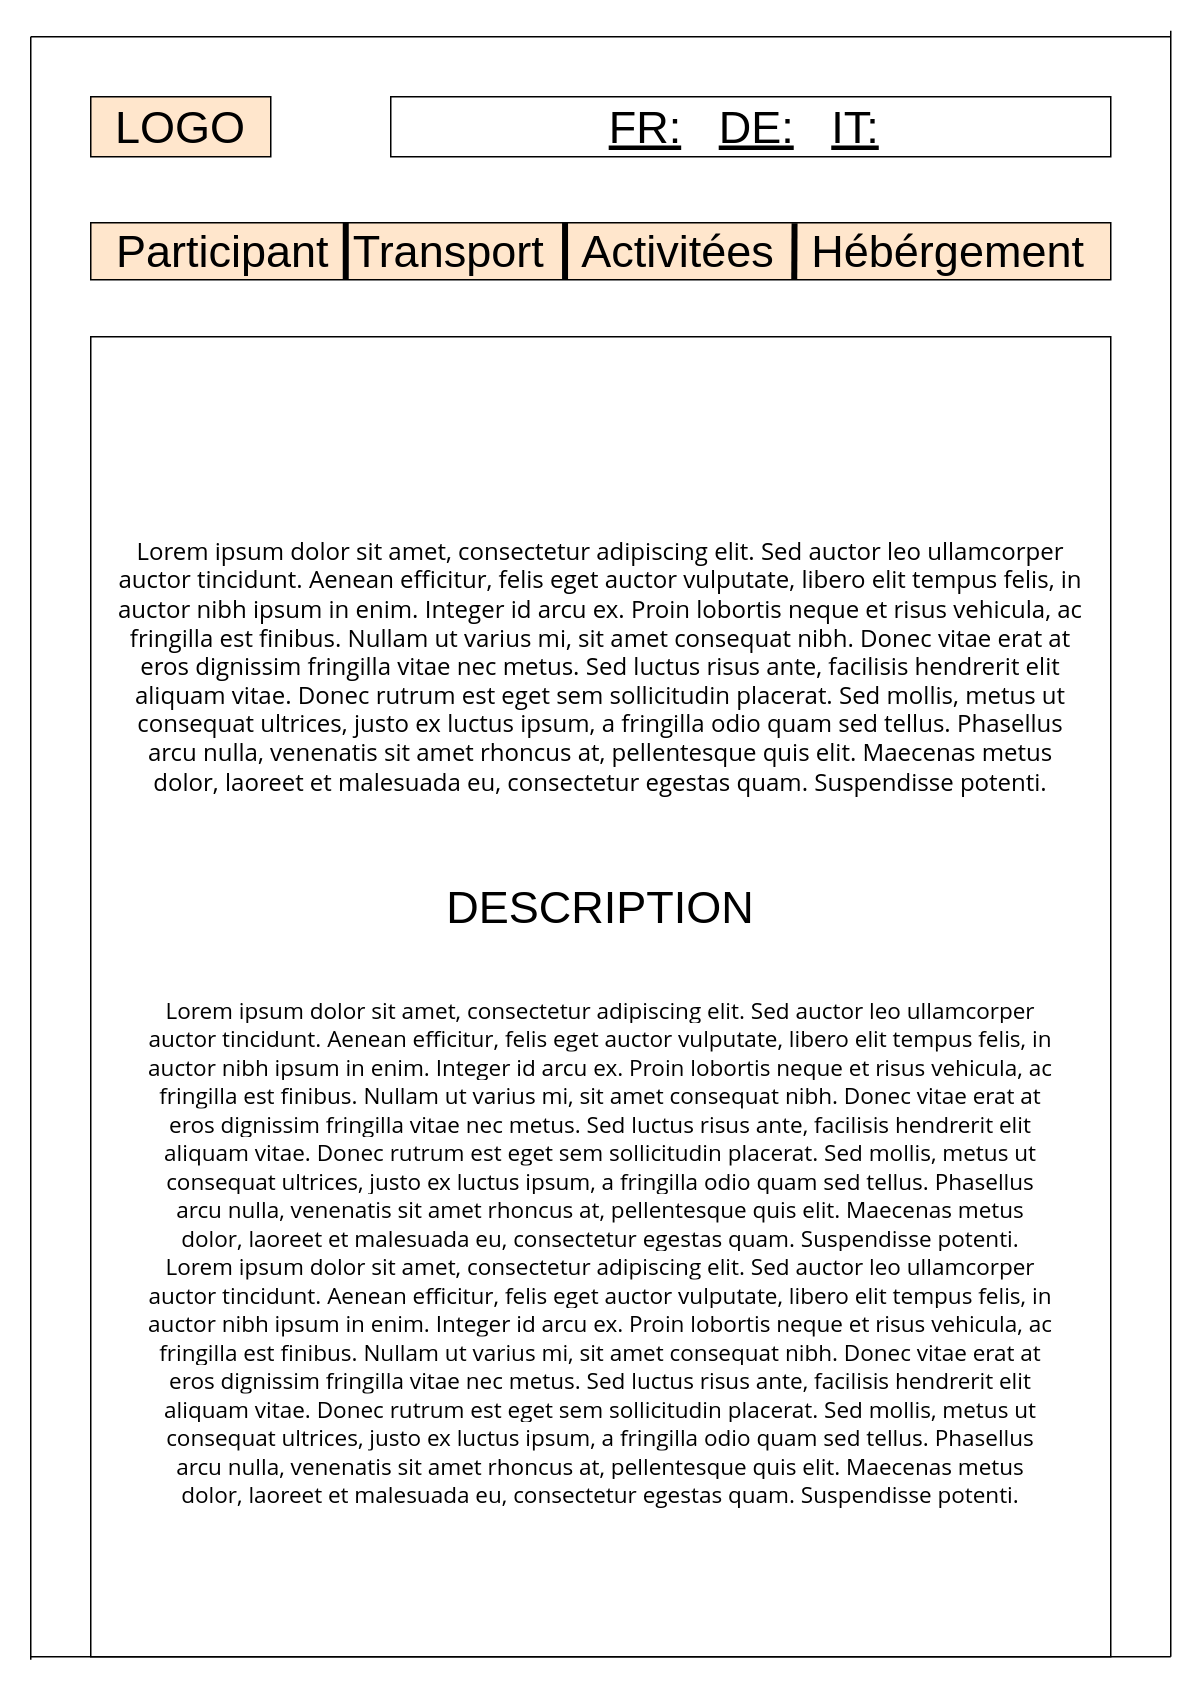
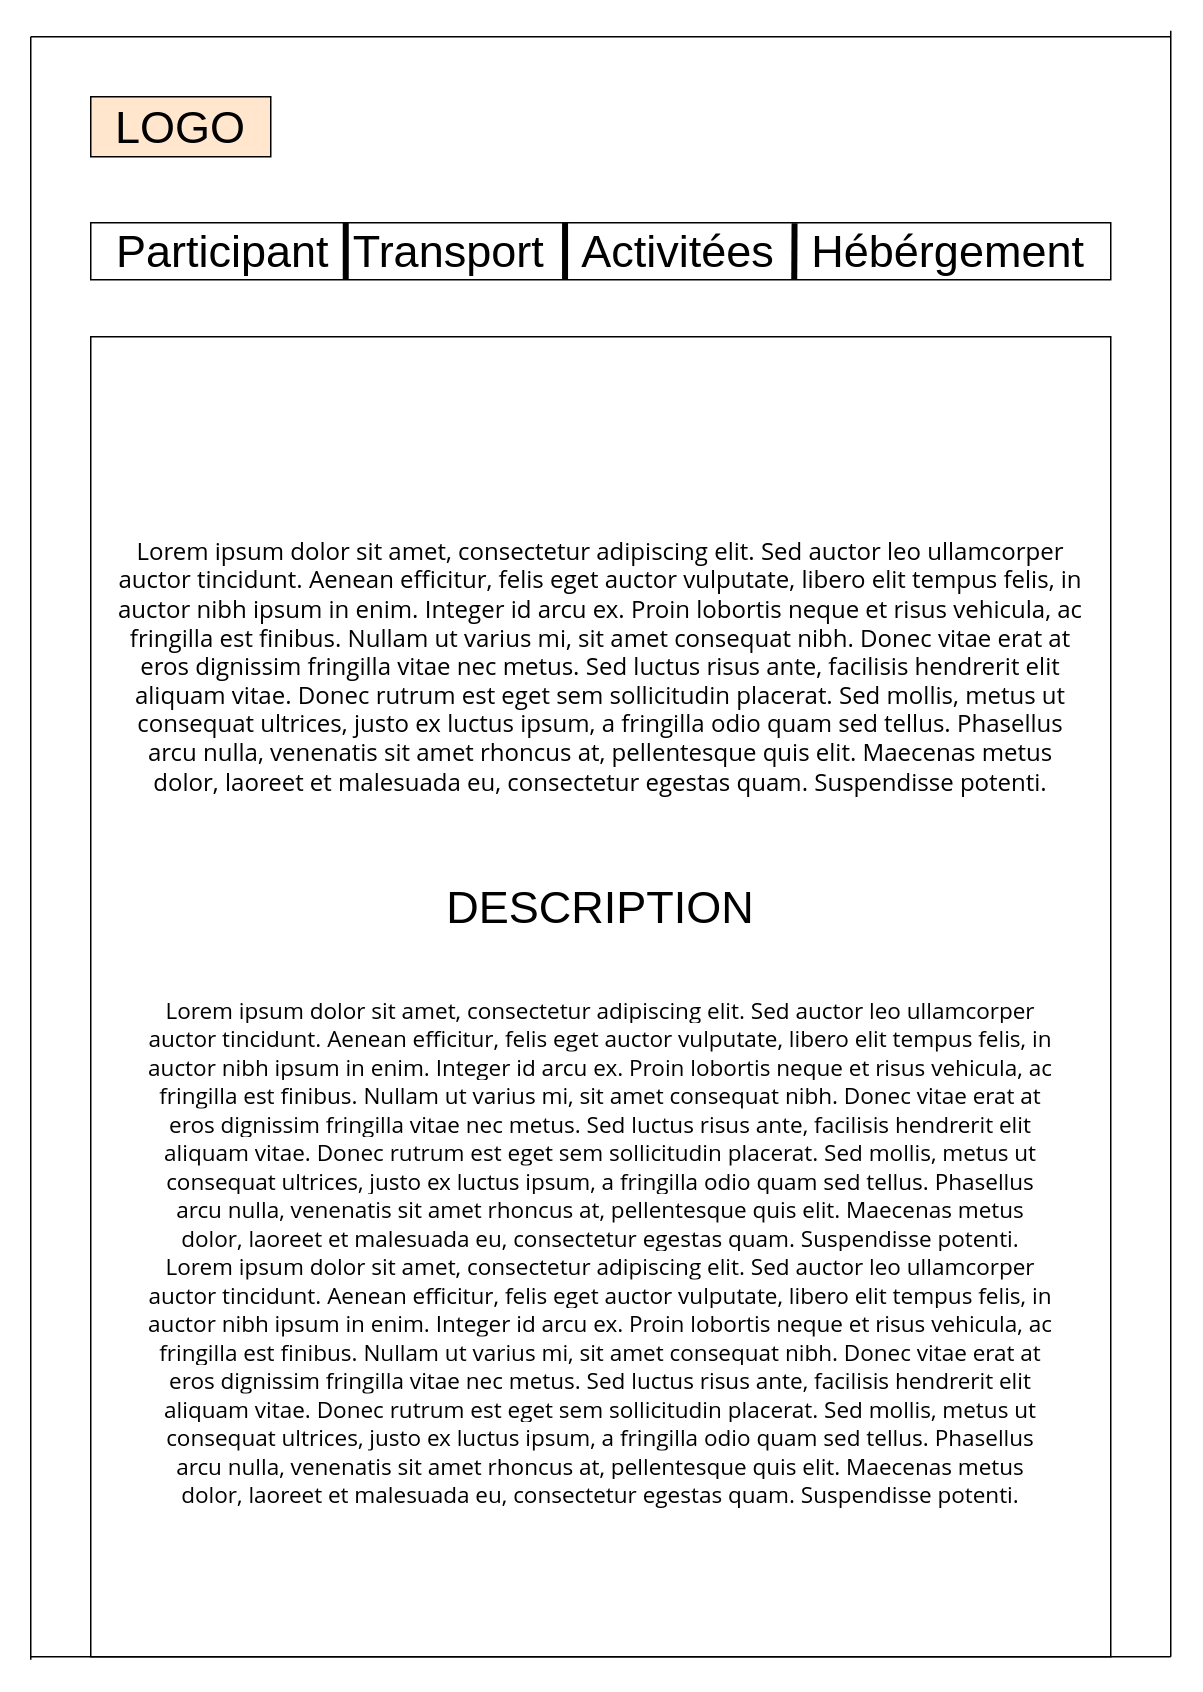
- <mxCell id="7" value="&lt;span style=&quot;font-size: 30px&quot;&gt;&lt;u&gt;FR:&lt;/u&gt;&amp;nbsp; &amp;nbsp;&lt;u&gt;DE:&lt;/u&gt;&amp;nbsp; &amp;nbsp;&lt;u&gt;IT:&lt;/u&gt;&amp;nbsp;&lt;/span&gt;" style="rounded=0;whiteSpace=wrap;html=1;" vertex="1" parent="1"><mxGeometry x="260" y="64" width="480" height="40" as="geometry" /></mxCell>
- <mxCell id="8" value="&lt;span style=&quot;font-size: 30px&quot;&gt;Participant&amp;nbsp; Transport&amp;nbsp; &amp;nbsp;Activitées&amp;nbsp; &amp;nbsp;Hébérgement&lt;/span&gt;" style="rounded=0;whiteSpace=wrap;html=1;fillColor=#ffe6cc;" vertex="1" parent="1"><mxGeometry x="60" y="148" width="680" height="38" as="geometry" /></mxCell>
+ <mxCell id="8" value="&lt;span style=&quot;font-size: 30px&quot;&gt;Participant&amp;nbsp; Transport&amp;nbsp; &amp;nbsp;Activitées&amp;nbsp; &amp;nbsp;Hébérgement&lt;/span&gt;" style="rounded=0;whiteSpace=wrap;html=1;" vertex="1" parent="1"><mxGeometry x="60" y="148" width="680" height="38" as="geometry" /></mxCell>
